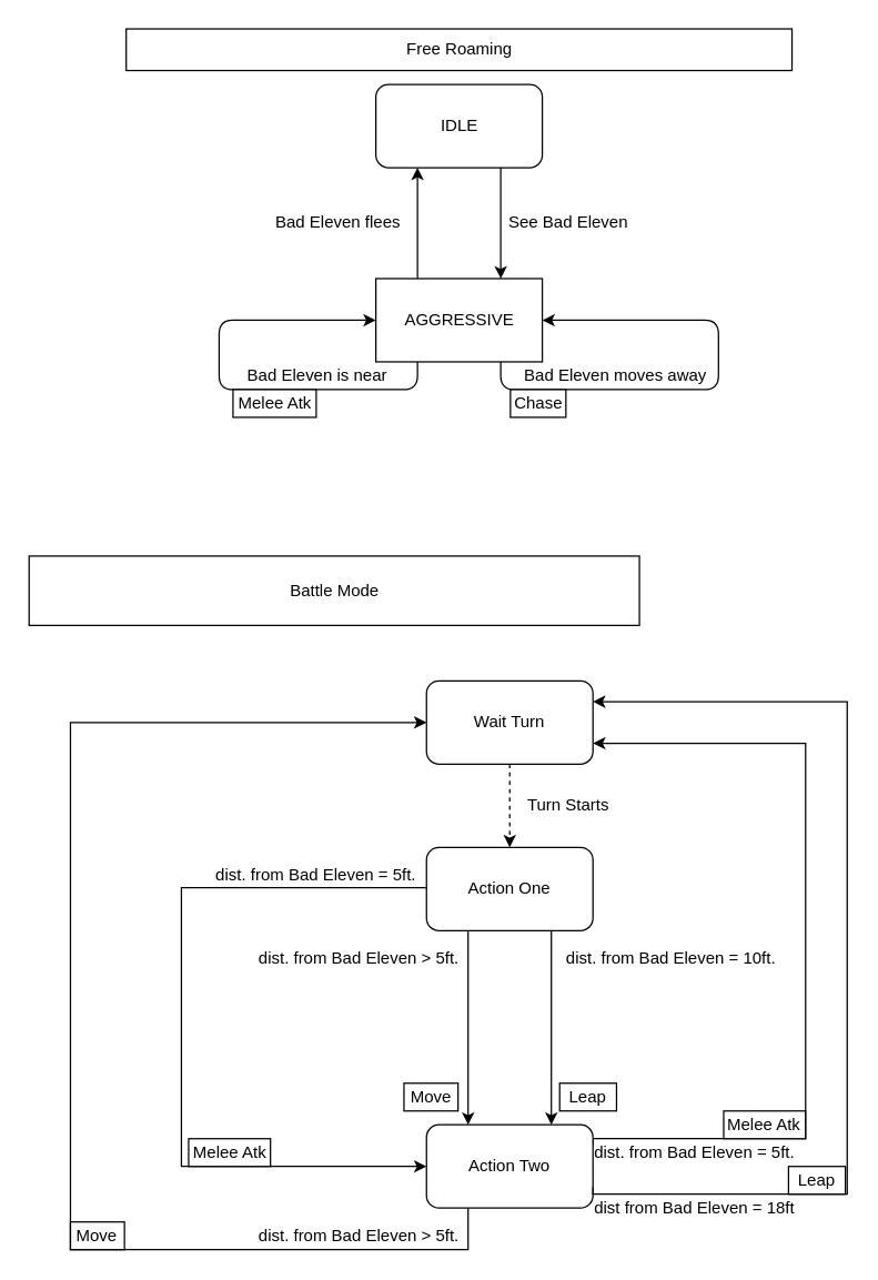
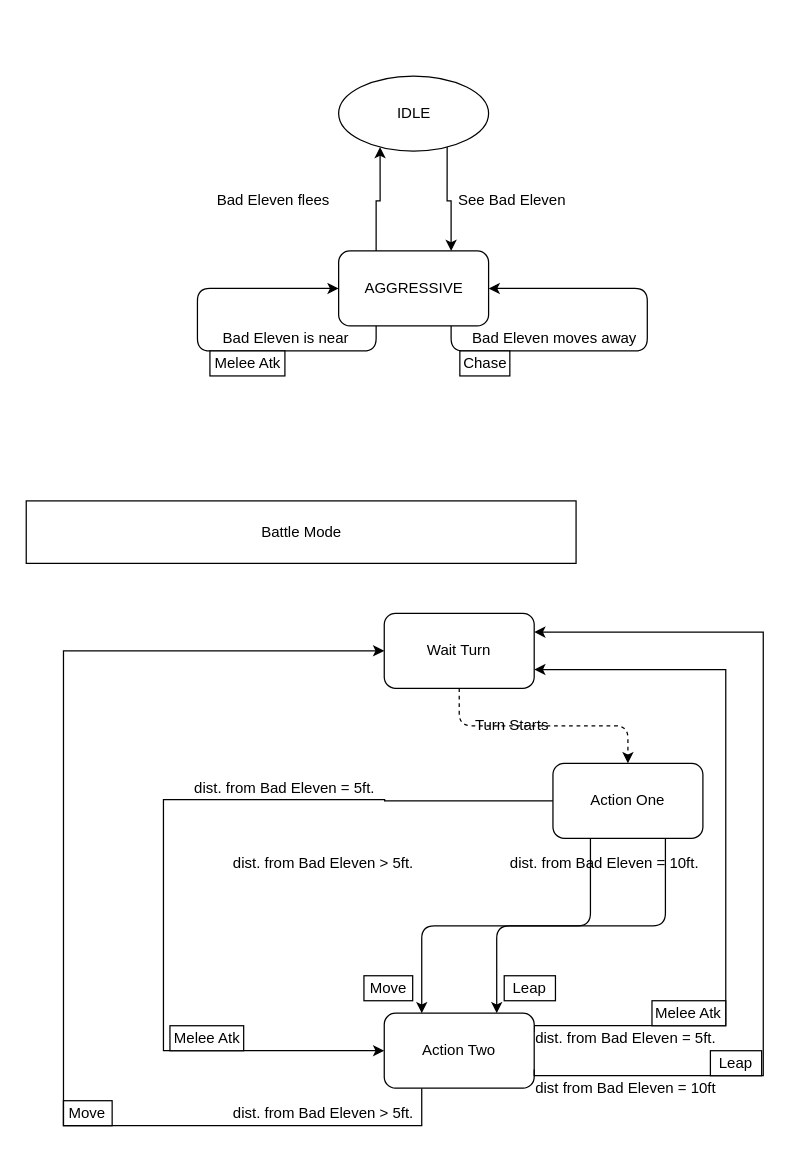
- <mxCell id="14" value="Free Roaming" style="rounded=0;whiteSpace=wrap;html=1;" parent="1" vertex="1"><mxGeometry x="90.5" y="20" width="480" height="30" as="geometry" /></mxCell>
- <mxCell id="3" value="IDLE" style="rounded=1;whiteSpace=wrap;html=1;" parent="1" vertex="1"><mxGeometry x="270.5" y="60" width="120" height="60" as="geometry" /></mxCell>
+ <mxCell id="3" value="IDLE" style="ellipse;whiteSpace=wrap;html=1;" parent="1" vertex="1"><mxGeometry x="270.5" y="60" width="120" height="60" as="geometry" /></mxCell>
- <mxCell id="7" value="Bad Eleven flees" style="text;html=1;align=center;verticalAlign=middle;resizable=0;points=[];autosize=1;" parent="1" vertex="1"><mxGeometry x="187.5" y="150" width="110" height="20" as="geometry" /></mxCell>
+ <mxCell id="7" value="Bad Eleven flees" style="text;html=1;align=center;verticalAlign=middle;resizable=0;points=[];autosize=1;" parent="1" vertex="1"><mxGeometry x="162.5" y="150" width="110" height="20" as="geometry" /></mxCell>
- <mxCell id="5" value="AGGRESSIVE" style="whiteSpace=wrap;html=1;rounded=0;" parent="1" vertex="1"><mxGeometry x="270.5" y="200" width="120" height="60" as="geometry" /></mxCell>
+ <mxCell id="5" value="AGGRESSIVE" style="rounded=1;whiteSpace=wrap;html=1;" parent="1" vertex="1"><mxGeometry x="270.5" y="200" width="120" height="60" as="geometry" /></mxCell>
- <mxCell id="19" value="Action One" style="rounded=1;whiteSpace=wrap;html=1;" parent="1" vertex="1"><mxGeometry x="307" y="610" width="120" height="60" as="geometry" /></mxCell>
+ <mxCell id="19" value="Action One" style="rounded=1;whiteSpace=wrap;html=1;" parent="1" vertex="1"><mxGeometry x="442" y="610" width="120" height="60" as="geometry" /></mxCell>
- <mxCell id="34" value="dist from Bad Eleven = 18ft" style="text;html=1;align=center;verticalAlign=middle;resizable=0;points=[];autosize=1;" parent="1" vertex="1"><mxGeometry x="420.25" y="860" width="160" height="20" as="geometry" /></mxCell>
+ <mxCell id="34" value="dist from Bad Eleven = 10ft" style="text;html=1;align=center;verticalAlign=middle;resizable=0;points=[];autosize=1;" parent="1" vertex="1"><mxGeometry x="420.25" y="860" width="160" height="20" as="geometry" /></mxCell>
